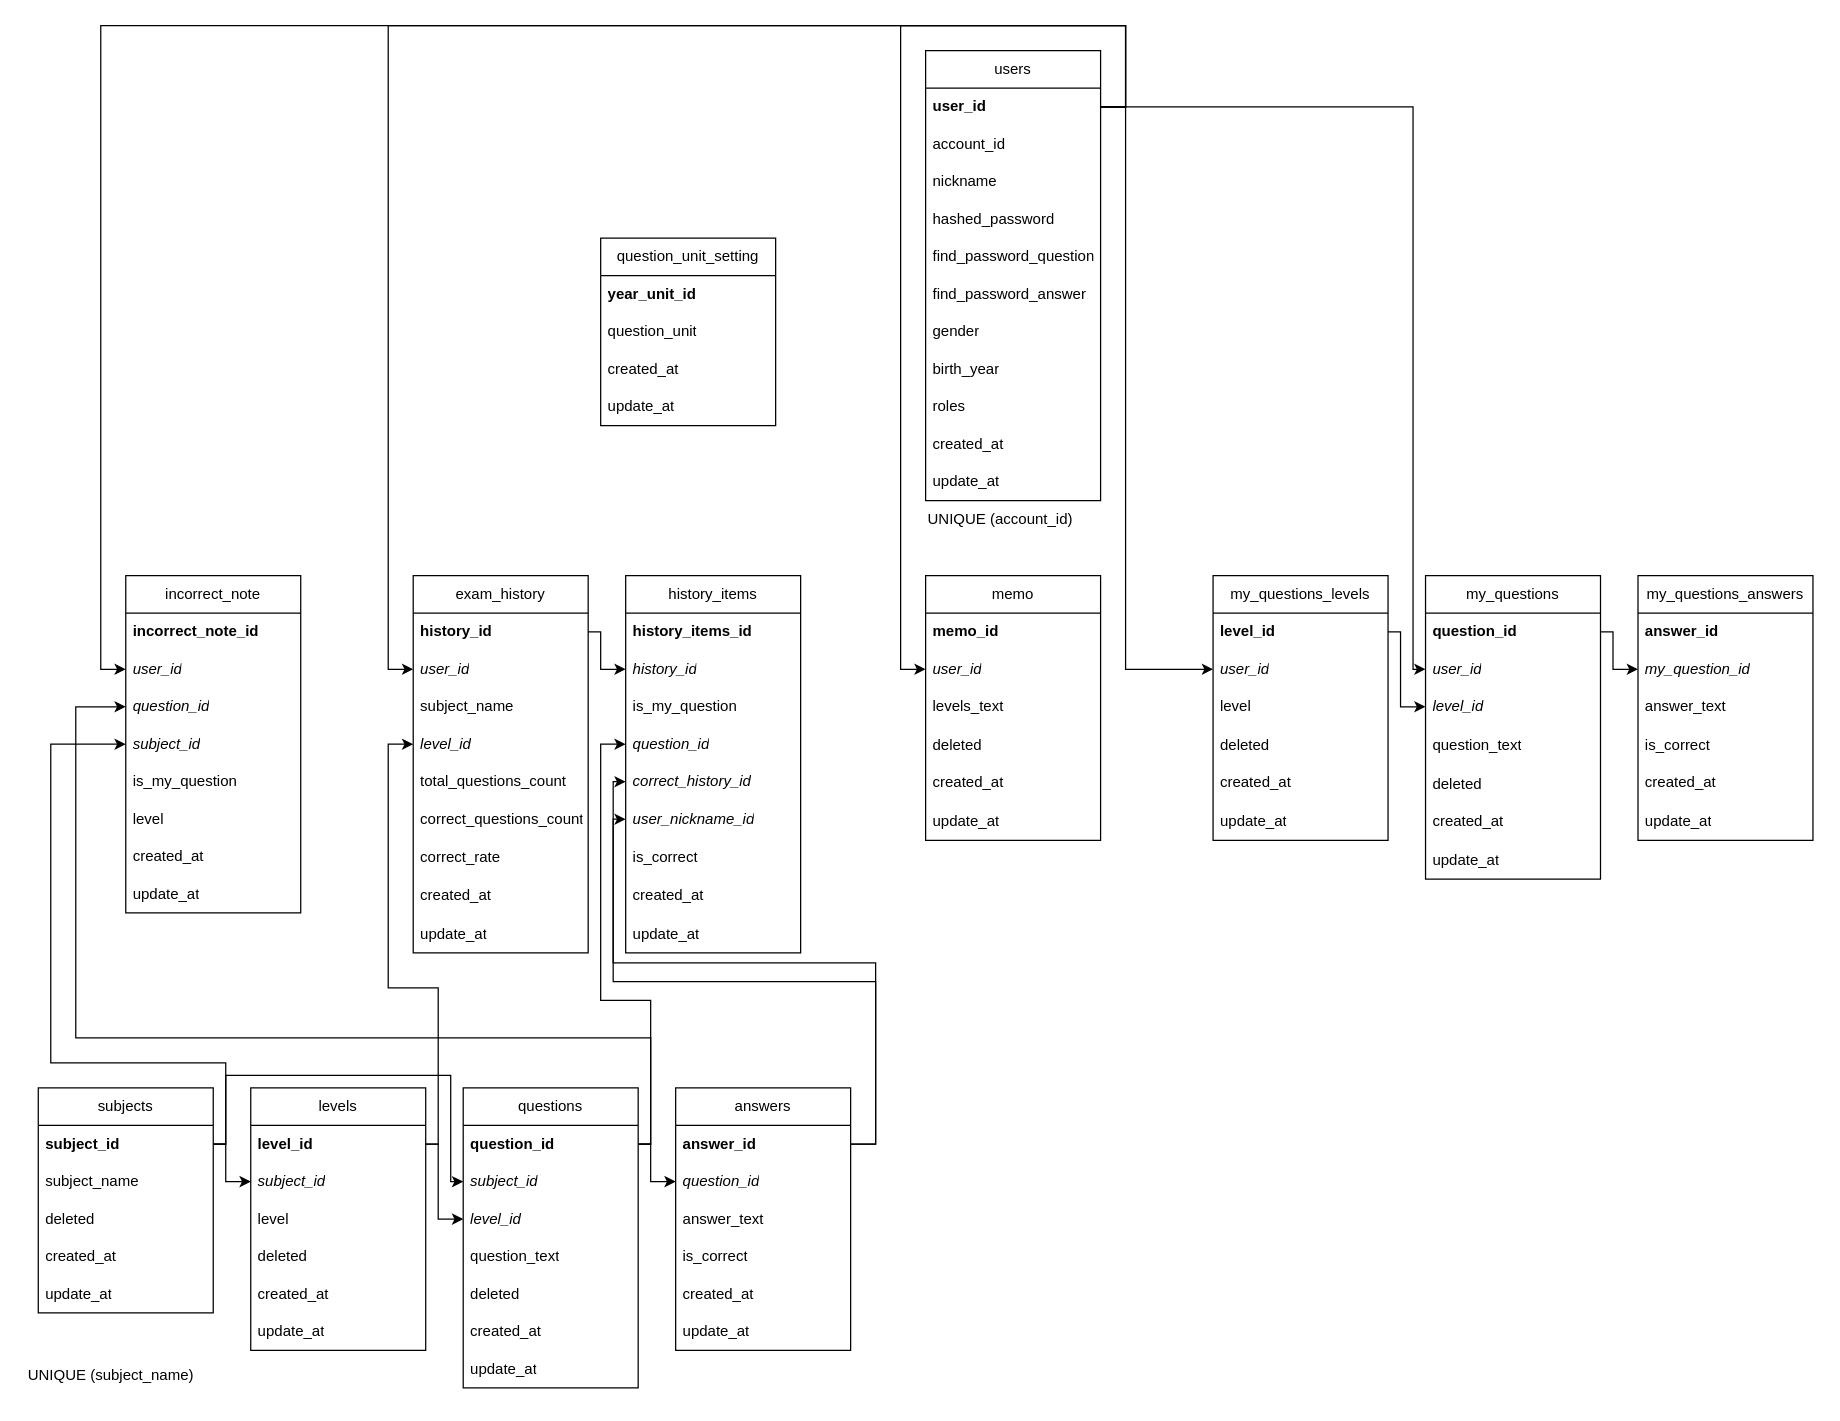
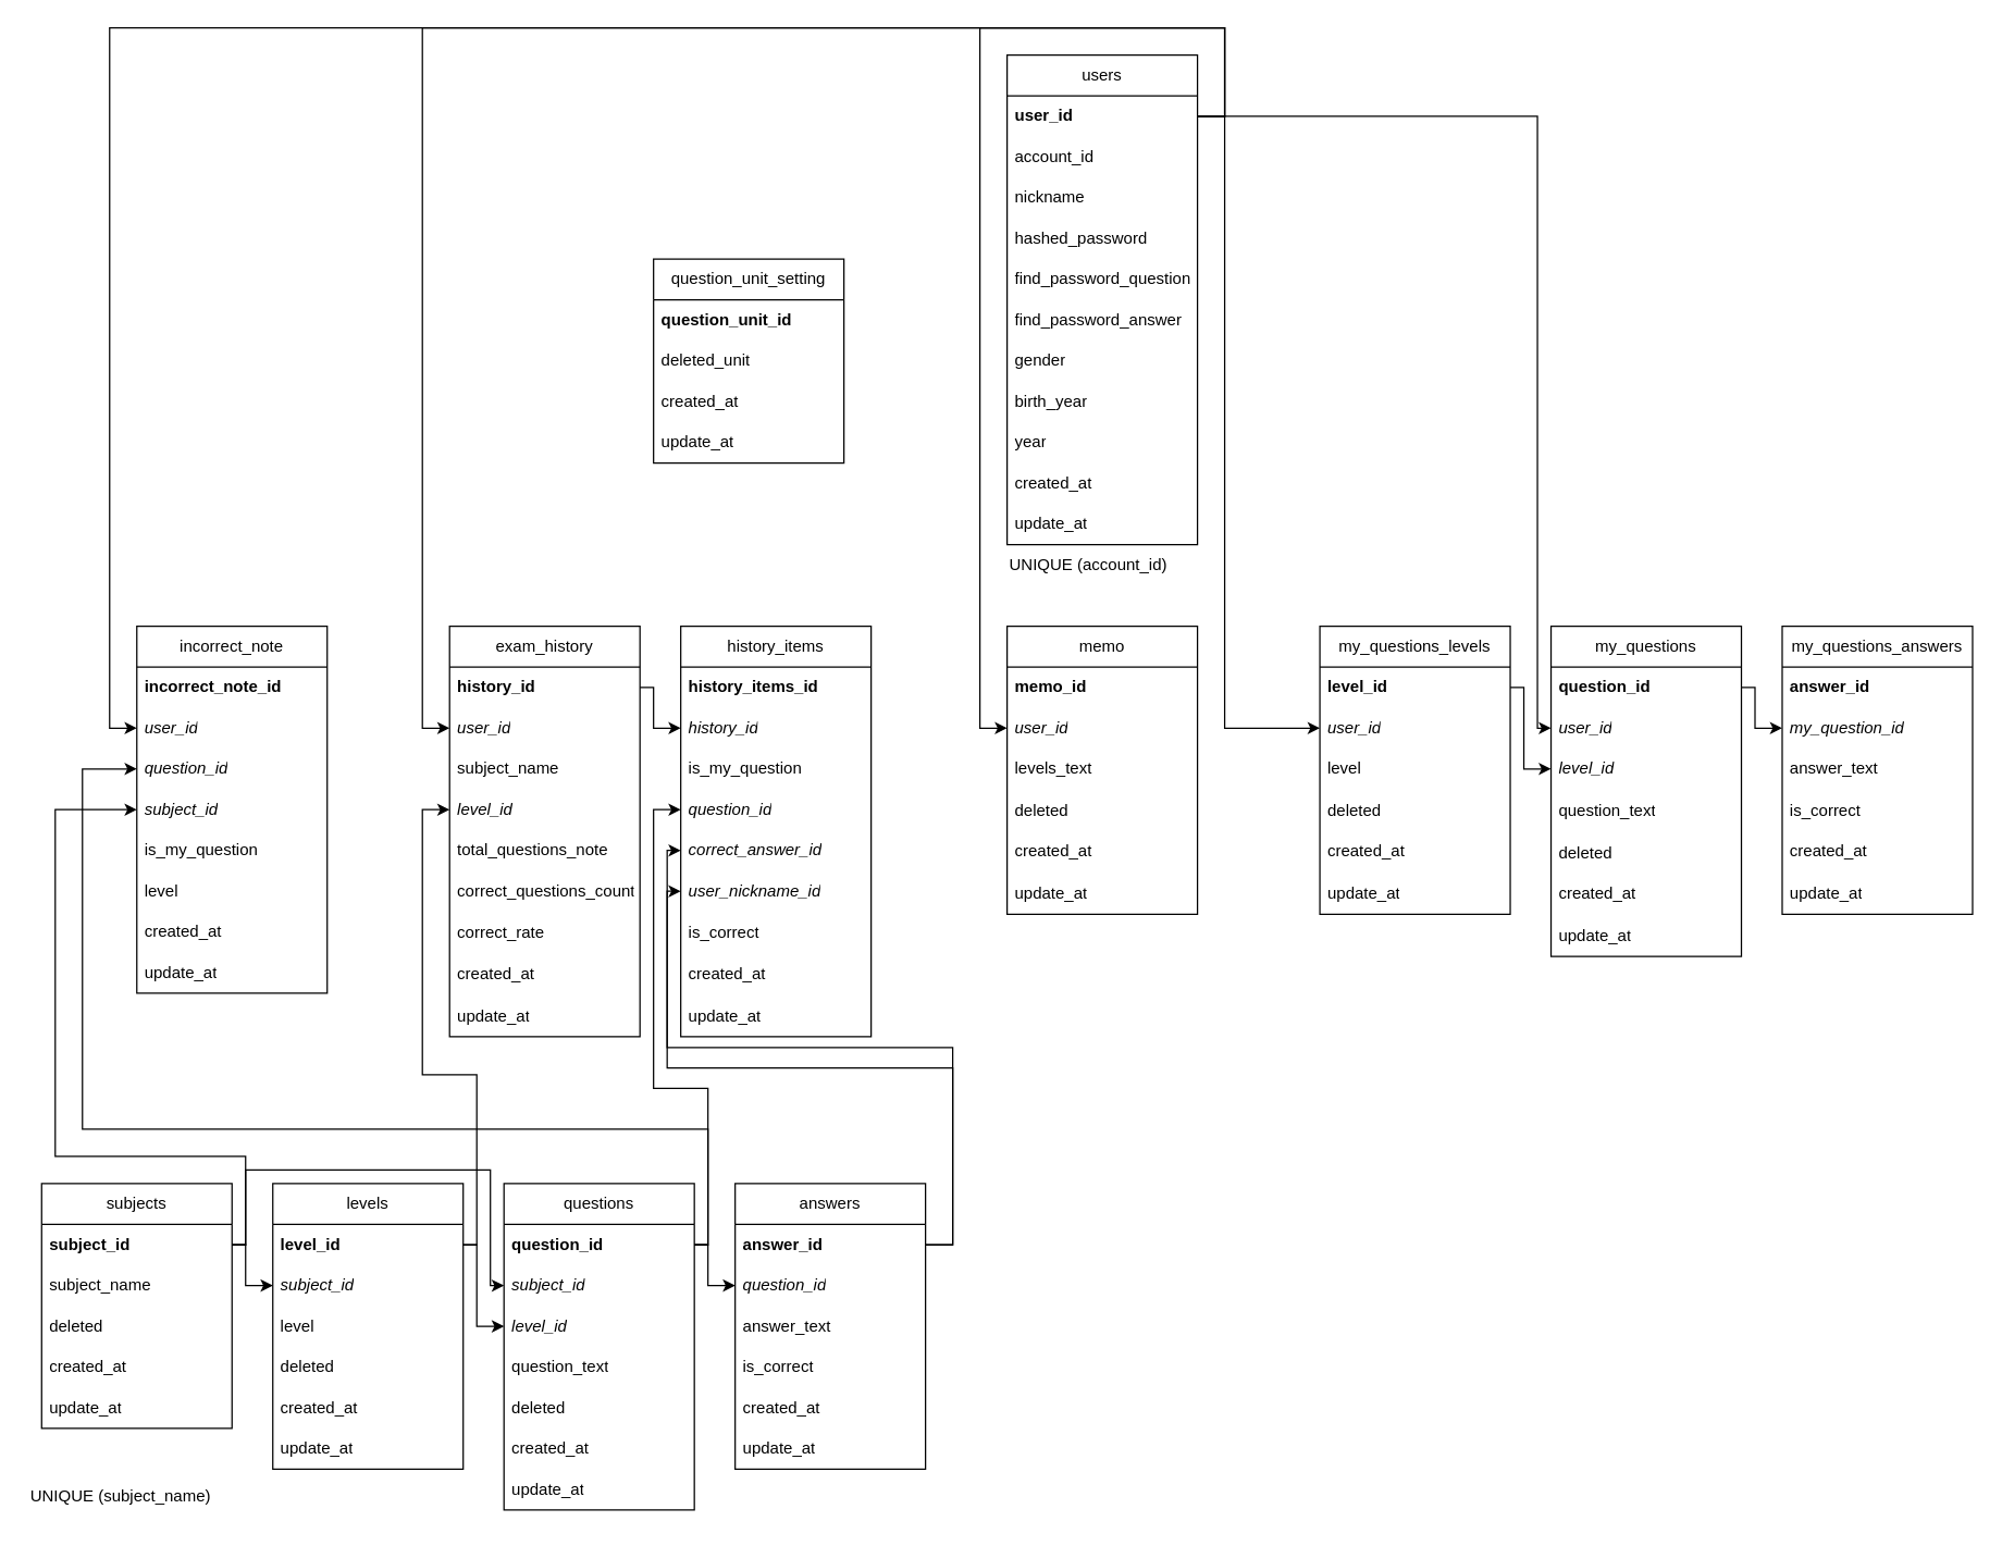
- <mxCell id="101" value="&lt;b&gt;year_unit_id&lt;/b&gt;" style="text;strokeColor=none;fillColor=none;align=left;verticalAlign=middle;spacingLeft=4;spacingRight=4;overflow=hidden;points=[[0,0.5],[1,0.5]];portConstraint=eastwest;rotatable=0;whiteSpace=wrap;html=1;" parent="100" vertex="1"><mxGeometry y="30" width="140" height="30" as="geometry" /></mxCell>
+ <mxCell id="101" value="&lt;b&gt;question_unit_id&lt;/b&gt;" style="text;strokeColor=none;fillColor=none;align=left;verticalAlign=middle;spacingLeft=4;spacingRight=4;overflow=hidden;points=[[0,0.5],[1,0.5]];portConstraint=eastwest;rotatable=0;whiteSpace=wrap;html=1;" parent="100" vertex="1"><mxGeometry y="30" width="140" height="30" as="geometry" /></mxCell>
- <mxCell id="102" value="question_unit" style="text;strokeColor=none;fillColor=none;align=left;verticalAlign=middle;spacingLeft=4;spacingRight=4;overflow=hidden;points=[[0,0.5],[1,0.5]];portConstraint=eastwest;rotatable=0;whiteSpace=wrap;html=1;" parent="100" vertex="1"><mxGeometry y="60" width="140" height="30" as="geometry" /></mxCell>
+ <mxCell id="102" value="deleted_unit" style="text;strokeColor=none;fillColor=none;align=left;verticalAlign=middle;spacingLeft=4;spacingRight=4;overflow=hidden;points=[[0,0.5],[1,0.5]];portConstraint=eastwest;rotatable=0;whiteSpace=wrap;html=1;" parent="100" vertex="1"><mxGeometry y="60" width="140" height="30" as="geometry" /></mxCell>
- <mxCell id="11" value="roles" style="text;strokeColor=none;fillColor=none;align=left;verticalAlign=middle;spacingLeft=4;spacingRight=4;overflow=hidden;points=[[0,0.5],[1,0.5]];portConstraint=eastwest;rotatable=0;whiteSpace=wrap;html=1;" parent="2" vertex="1"><mxGeometry y="270" width="140" height="30" as="geometry" /></mxCell>
+ <mxCell id="11" value="year" style="text;strokeColor=none;fillColor=none;align=left;verticalAlign=middle;spacingLeft=4;spacingRight=4;overflow=hidden;points=[[0,0.5],[1,0.5]];portConstraint=eastwest;rotatable=0;whiteSpace=wrap;html=1;" parent="2" vertex="1"><mxGeometry y="270" width="140" height="30" as="geometry" /></mxCell>
- <mxCell id="56" value="total_questions_count" style="text;strokeColor=none;fillColor=none;align=left;verticalAlign=middle;spacingLeft=4;spacingRight=4;overflow=hidden;points=[[0,0.5],[1,0.5]];portConstraint=eastwest;rotatable=0;whiteSpace=wrap;html=1;" parent="51" vertex="1"><mxGeometry y="150" width="140" height="30" as="geometry" /></mxCell>
+ <mxCell id="56" value="total_questions_note" style="text;strokeColor=none;fillColor=none;align=left;verticalAlign=middle;spacingLeft=4;spacingRight=4;overflow=hidden;points=[[0,0.5],[1,0.5]];portConstraint=eastwest;rotatable=0;whiteSpace=wrap;html=1;" parent="51" vertex="1"><mxGeometry y="150" width="140" height="30" as="geometry" /></mxCell>
- <mxCell id="66" value="&lt;i&gt;correct_history_id&lt;/i&gt;" style="text;strokeColor=none;fillColor=none;align=left;verticalAlign=middle;spacingLeft=4;spacingRight=4;overflow=hidden;points=[[0,0.5],[1,0.5]];portConstraint=eastwest;rotatable=0;whiteSpace=wrap;html=1;" parent="61" vertex="1"><mxGeometry y="150" width="140" height="30" as="geometry" /></mxCell>
+ <mxCell id="66" value="&lt;i&gt;correct_answer_id&lt;/i&gt;" style="text;strokeColor=none;fillColor=none;align=left;verticalAlign=middle;spacingLeft=4;spacingRight=4;overflow=hidden;points=[[0,0.5],[1,0.5]];portConstraint=eastwest;rotatable=0;whiteSpace=wrap;html=1;" parent="61" vertex="1"><mxGeometry y="150" width="140" height="30" as="geometry" /></mxCell>
